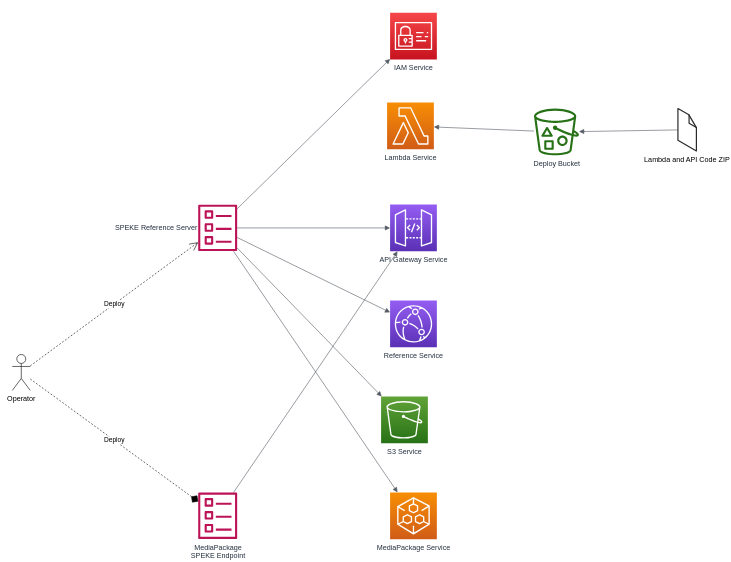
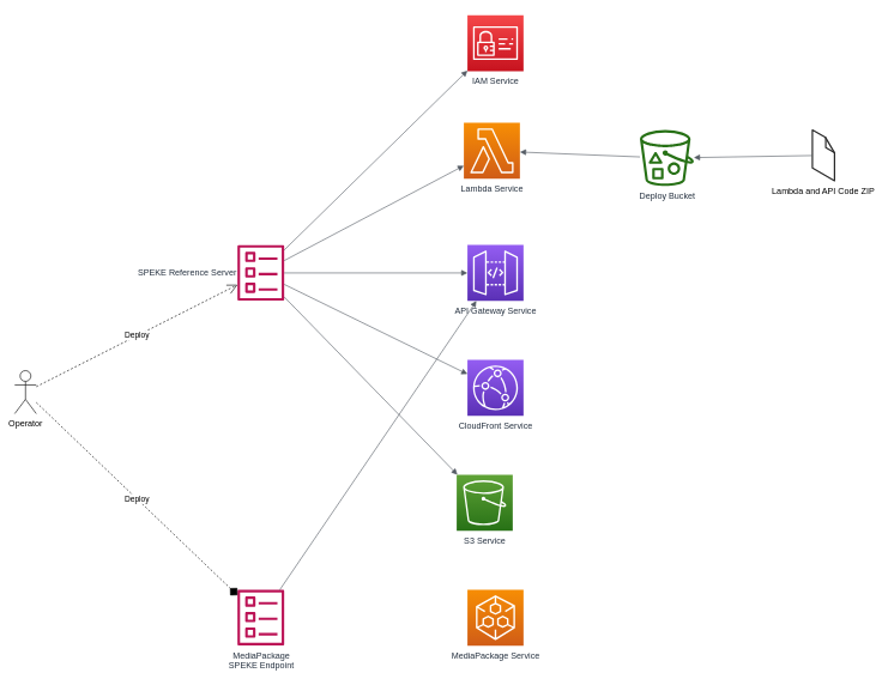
- <mxCell id="5" value="Reference Service" style="outlineConnect=0;fontColor=#232F3E;gradientColor=#945DF2;gradientDirection=north;fillColor=#5A30B5;strokeColor=#ffffff;dashed=0;verticalLabelPosition=bottom;verticalAlign=top;align=center;html=1;fontSize=12;fontStyle=0;aspect=fixed;shape=mxgraph.aws4.resourceIcon;resIcon=mxgraph.aws4.cloudfront;" vertex="1" parent="1"><mxGeometry x="650" y="500" width="78" height="78" as="geometry" /></mxCell>
+ <mxCell id="5" value="CloudFront Service" style="outlineConnect=0;fontColor=#232F3E;gradientColor=#945DF2;gradientDirection=north;fillColor=#5A30B5;strokeColor=#ffffff;dashed=0;verticalLabelPosition=bottom;verticalAlign=top;align=center;html=1;fontSize=12;fontStyle=0;aspect=fixed;shape=mxgraph.aws4.resourceIcon;resIcon=mxgraph.aws4.cloudfront;" vertex="1" parent="1"><mxGeometry x="650" y="500" width="78" height="78" as="geometry" /></mxCell>
- <mxCell id="15" value="" style="html=1;endArrow=block;elbow=vertical;startArrow=none;endFill=1;strokeColor=#545B64;rounded=0;" edge="1" parent="1" source="7" target="14"><mxGeometry width="100" relative="1" as="geometry"><mxPoint x="235" y="120" as="sourcePoint" /><mxPoint x="490" y="120" as="targetPoint" /></mxGeometry></mxCell>
+ <mxCell id="15" value="" style="html=1;endArrow=block;elbow=vertical;startArrow=none;endFill=1;strokeColor=#545B64;rounded=0;" edge="1" parent="1" source="7" target="4"><mxGeometry width="100" relative="1" as="geometry"><mxPoint x="235" y="120" as="sourcePoint" /><mxPoint x="490" y="120" as="targetPoint" /></mxGeometry></mxCell>
- <mxCell id="20" value="Operator" style="shape=umlActor;verticalLabelPosition=bottom;verticalAlign=top;html=1;" vertex="1" parent="1"><mxGeometry x="20" y="590" width="30" height="60" as="geometry" /></mxCell>
+ <mxCell id="20" value="Operator" style="shape=umlActor;verticalLabelPosition=bottom;verticalAlign=top;html=1;" vertex="1" parent="1"><mxGeometry x="20" y="515" width="30" height="60" as="geometry" /></mxCell>
